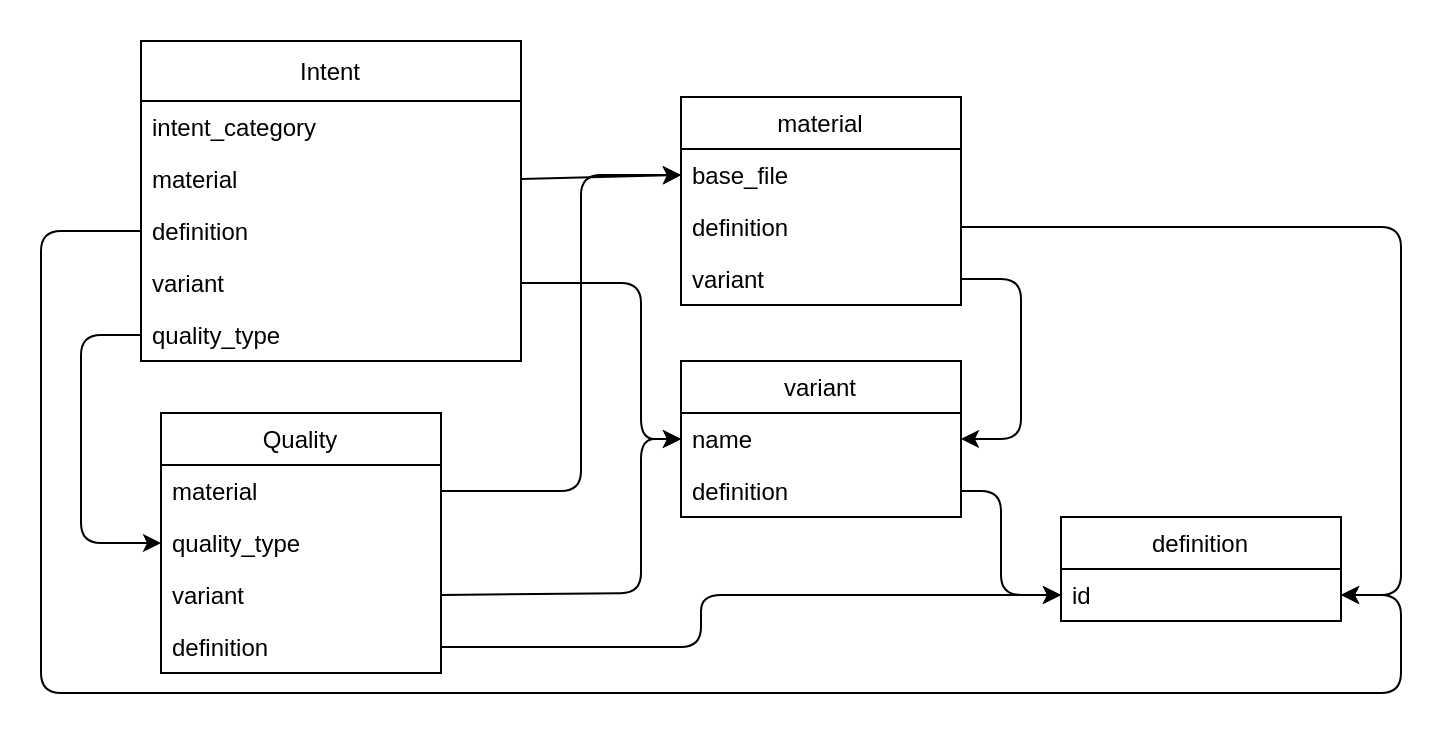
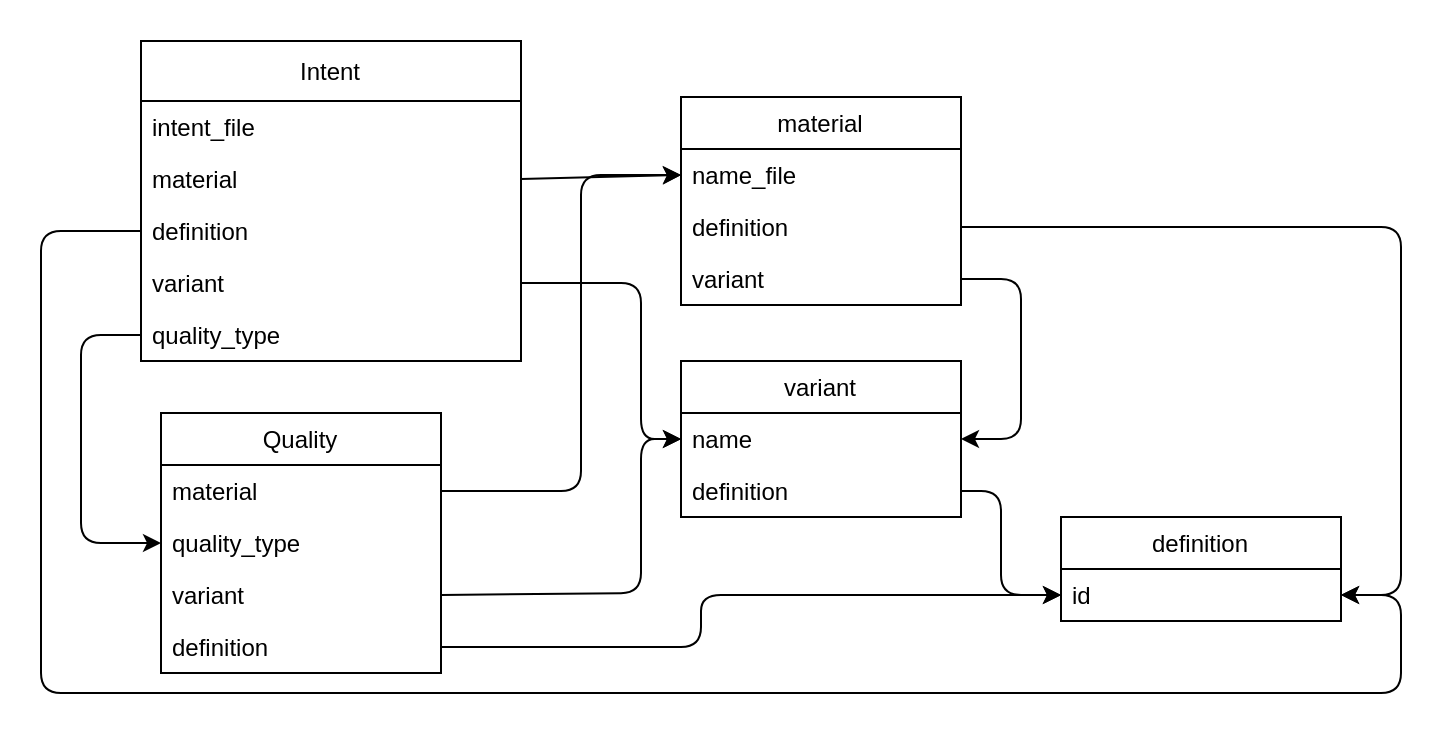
- <mxCell id="3" value="intent_category&#10;" style="text;strokeColor=none;fillColor=none;align=left;verticalAlign=top;spacingLeft=4;spacingRight=4;overflow=hidden;rotatable=0;points=[[0,0.5],[1,0.5]];portConstraint=eastwest;" vertex="1" parent="2"><mxGeometry y="30" width="190" height="26" as="geometry" /></mxCell>
+ <mxCell id="3" value="intent_file&#10;" style="text;strokeColor=none;fillColor=none;align=left;verticalAlign=top;spacingLeft=4;spacingRight=4;overflow=hidden;rotatable=0;points=[[0,0.5],[1,0.5]];portConstraint=eastwest;" vertex="1" parent="2"><mxGeometry y="30" width="190" height="26" as="geometry" /></mxCell>
- <mxCell id="15" value="base_file" style="text;strokeColor=none;fillColor=none;align=left;verticalAlign=top;spacingLeft=4;spacingRight=4;overflow=hidden;rotatable=0;points=[[0,0.5],[1,0.5]];portConstraint=eastwest;" vertex="1" parent="14"><mxGeometry y="26" width="140" height="26" as="geometry" /></mxCell>
+ <mxCell id="15" value="name_file" style="text;strokeColor=none;fillColor=none;align=left;verticalAlign=top;spacingLeft=4;spacingRight=4;overflow=hidden;rotatable=0;points=[[0,0.5],[1,0.5]];portConstraint=eastwest;" vertex="1" parent="14"><mxGeometry y="26" width="140" height="26" as="geometry" /></mxCell>
